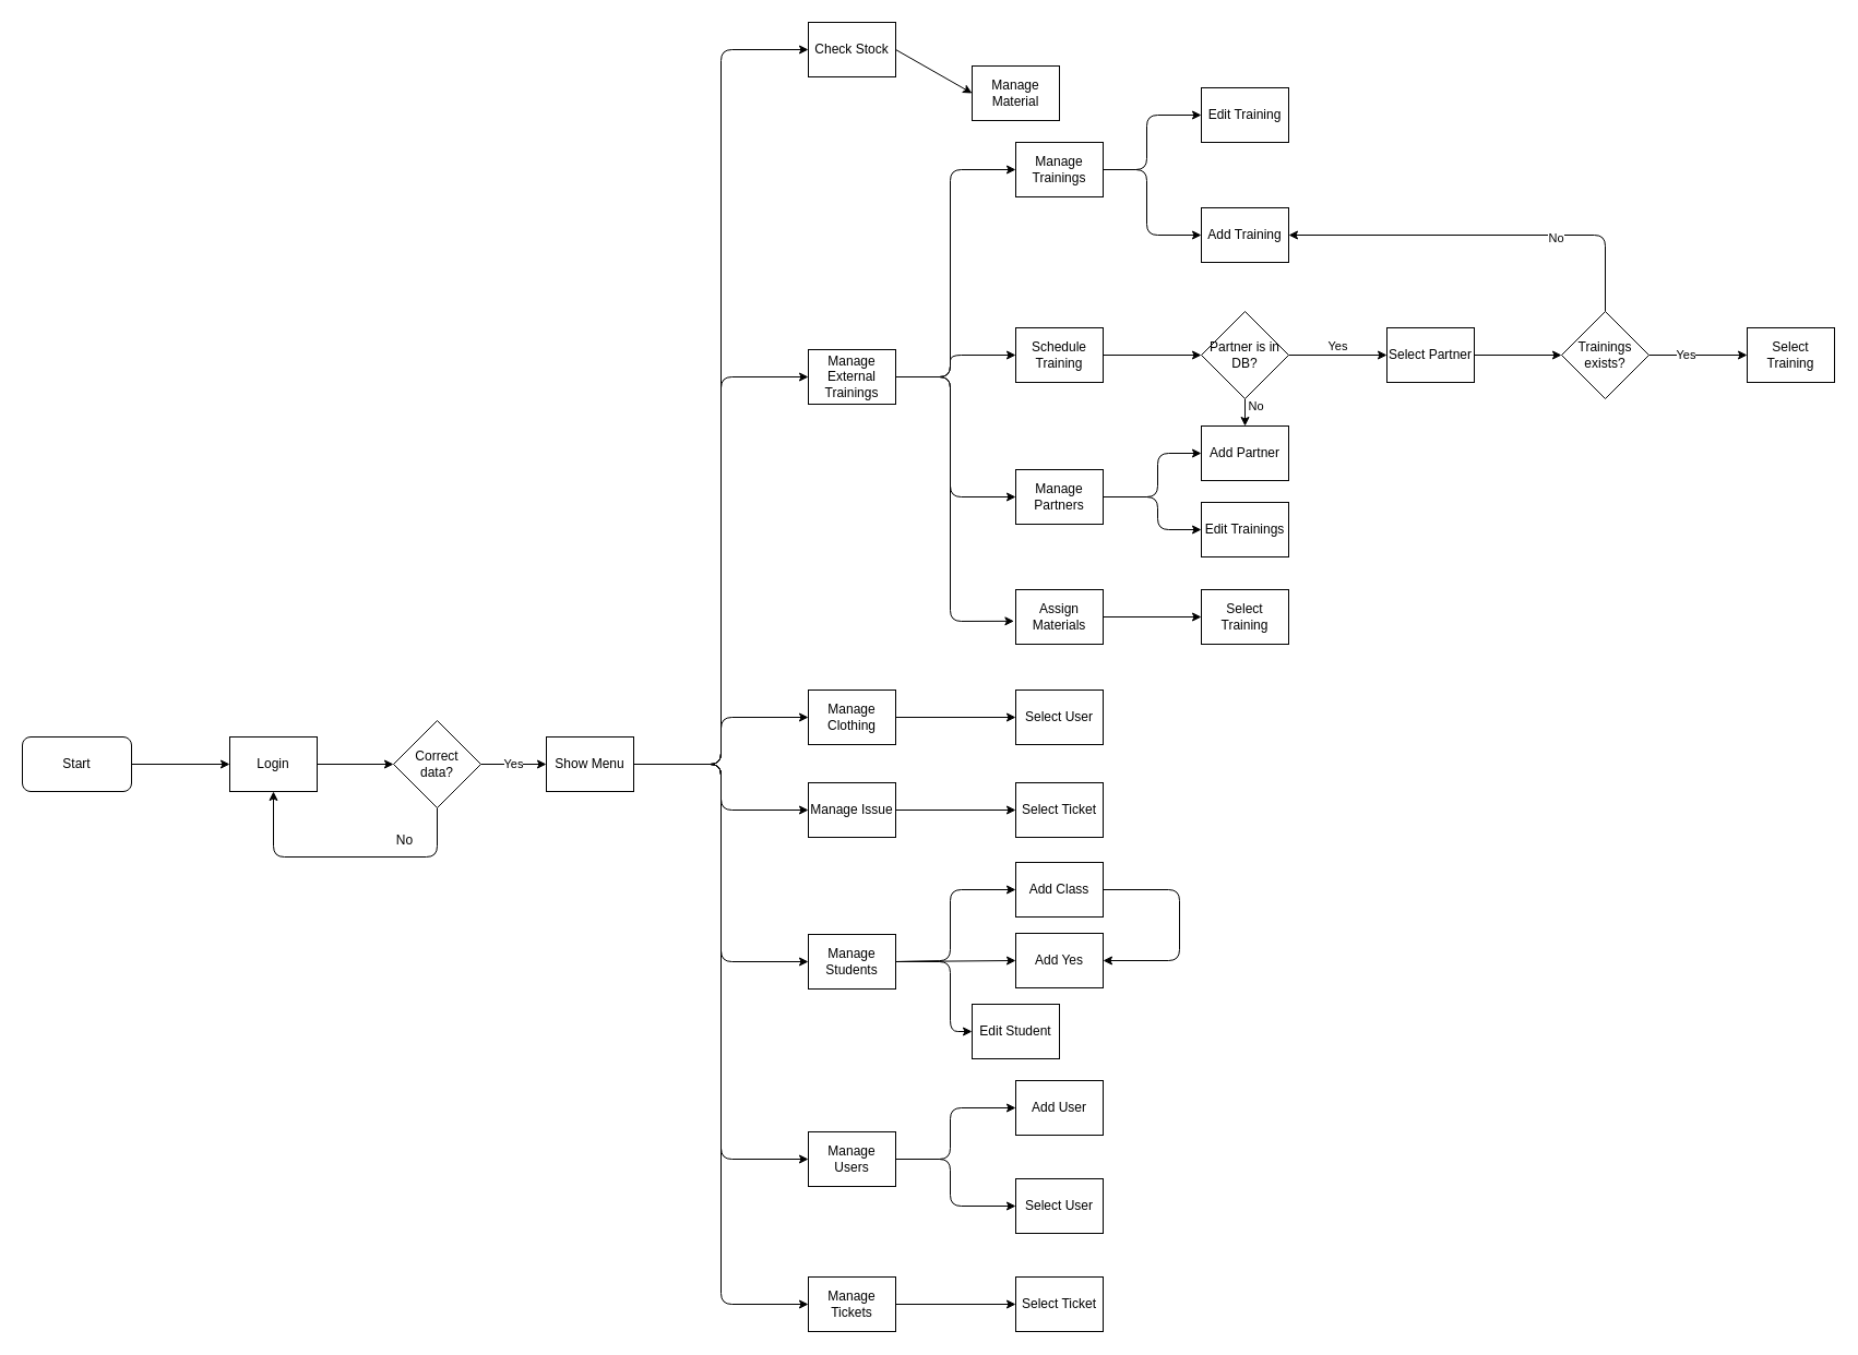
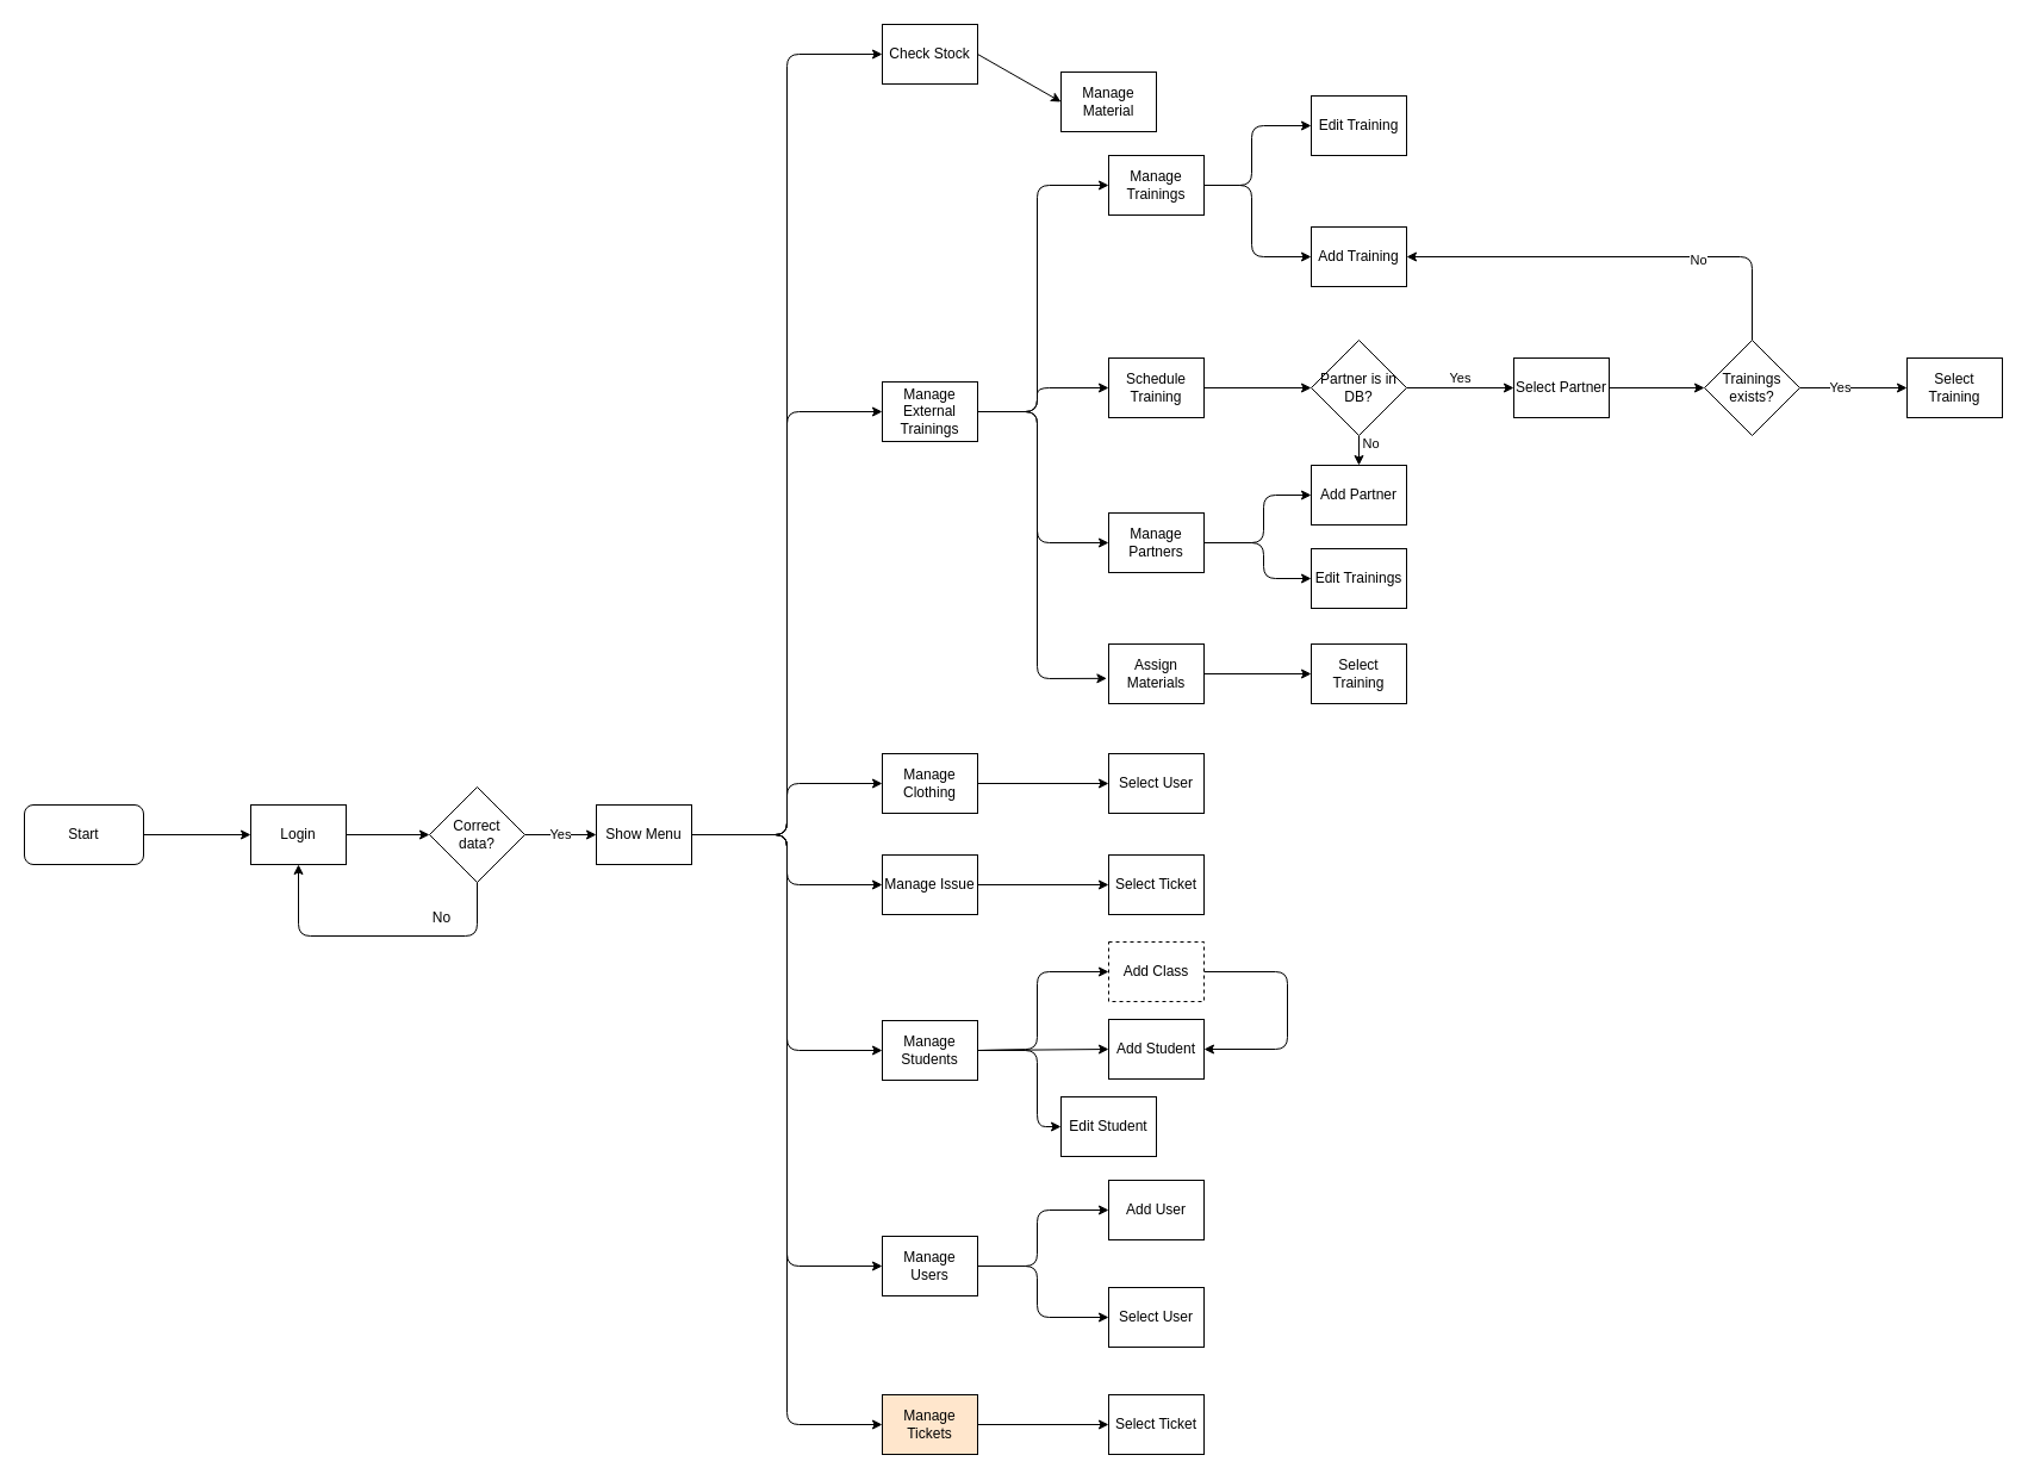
- <mxCell id="52" value="Add Class" style="rounded=0;whiteSpace=wrap;html=1;" parent="1" vertex="1"><mxGeometry x="930" y="790" width="80" height="50" as="geometry" /></mxCell>
+ <mxCell id="52" value="Add Class" style="rounded=0;whiteSpace=wrap;html=1;dashed=1;" parent="1" vertex="1"><mxGeometry x="930" y="790" width="80" height="50" as="geometry" /></mxCell>
- <mxCell id="53" value="Add Yes" style="rounded=0;whiteSpace=wrap;html=1;" parent="1" vertex="1"><mxGeometry x="930" y="855" width="80" height="50" as="geometry" /></mxCell>
+ <mxCell id="53" value="Add Student" style="rounded=0;whiteSpace=wrap;html=1;" parent="1" vertex="1"><mxGeometry x="930" y="855" width="80" height="50" as="geometry" /></mxCell>
- <mxCell id="37" value="Manage Tickets" style="rounded=0;whiteSpace=wrap;html=1;" parent="1" vertex="1"><mxGeometry x="740" y="1170" width="80" height="50" as="geometry" /></mxCell>
+ <mxCell id="37" value="Manage Tickets" style="rounded=0;whiteSpace=wrap;html=1;fillColor=#ffe6cc;" parent="1" vertex="1"><mxGeometry x="740" y="1170" width="80" height="50" as="geometry" /></mxCell>
